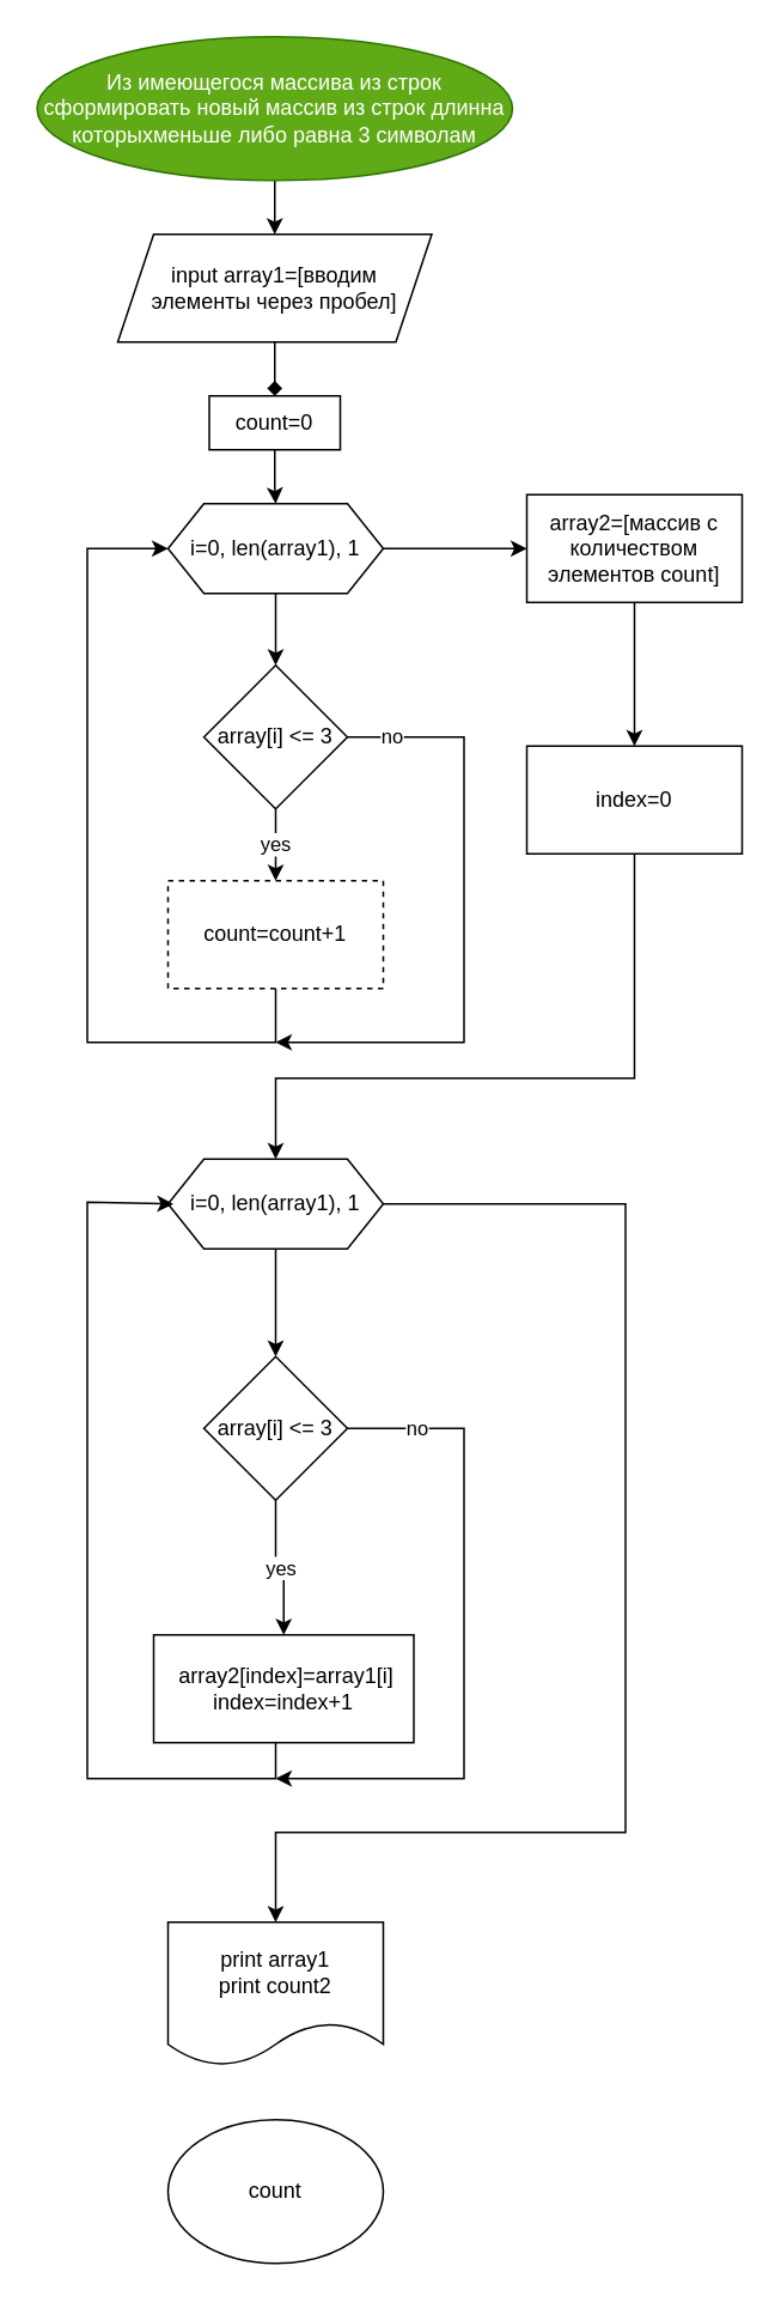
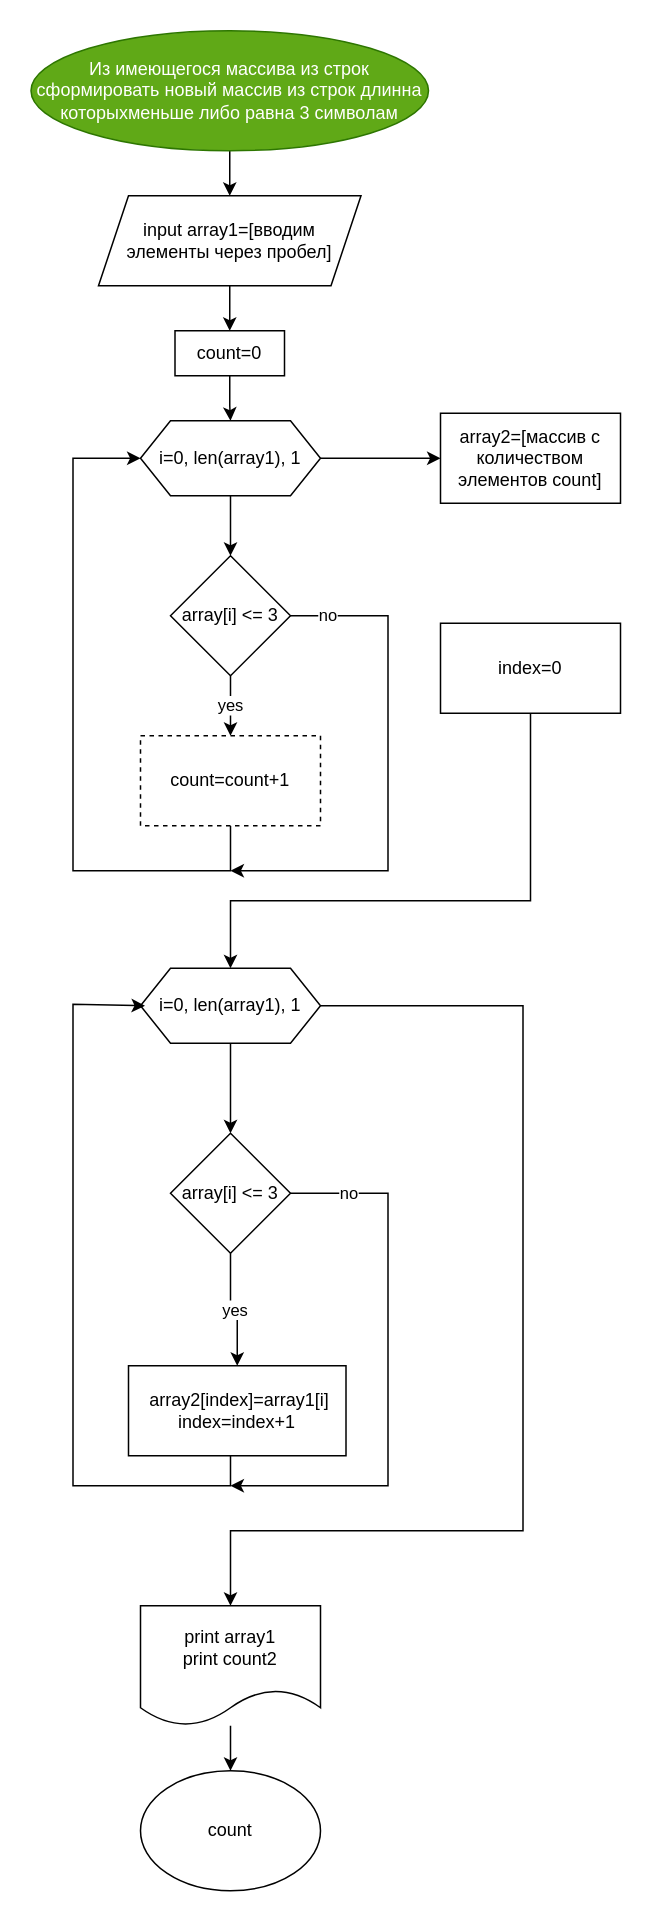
- <mxCell id="6" style="edgeStyle=orthogonalEdgeStyle;rounded=0;orthogonalLoop=1;jettySize=auto;html=1;entryX=0.5;entryY=0;entryDx=0;entryDy=0;endArrow=diamond;" edge="1" parent="1" source="7" target="5"><mxGeometry relative="1" as="geometry" /></mxCell>
+ <mxCell id="6" style="edgeStyle=orthogonalEdgeStyle;rounded=0;orthogonalLoop=1;jettySize=auto;html=1;entryX=0.5;entryY=0;entryDx=0;entryDy=0;" edge="1" parent="1" source="7" target="5"><mxGeometry relative="1" as="geometry" /></mxCell>
- <mxCell id="16" value="" style="edgeStyle=orthogonalEdgeStyle;rounded=0;orthogonalLoop=1;jettySize=auto;html=1;" edge="1" parent="1" source="17" target="19"><mxGeometry relative="1" as="geometry" /></mxCell>
+ <mxCell id="28" style="edgeStyle=orthogonalEdgeStyle;rounded=0;orthogonalLoop=1;jettySize=auto;html=1;" edge="1" parent="1" source="29" target="30"><mxGeometry relative="1" as="geometry"><mxPoint x="153" y="1220" as="targetPoint" /></mxGeometry></mxCell>
